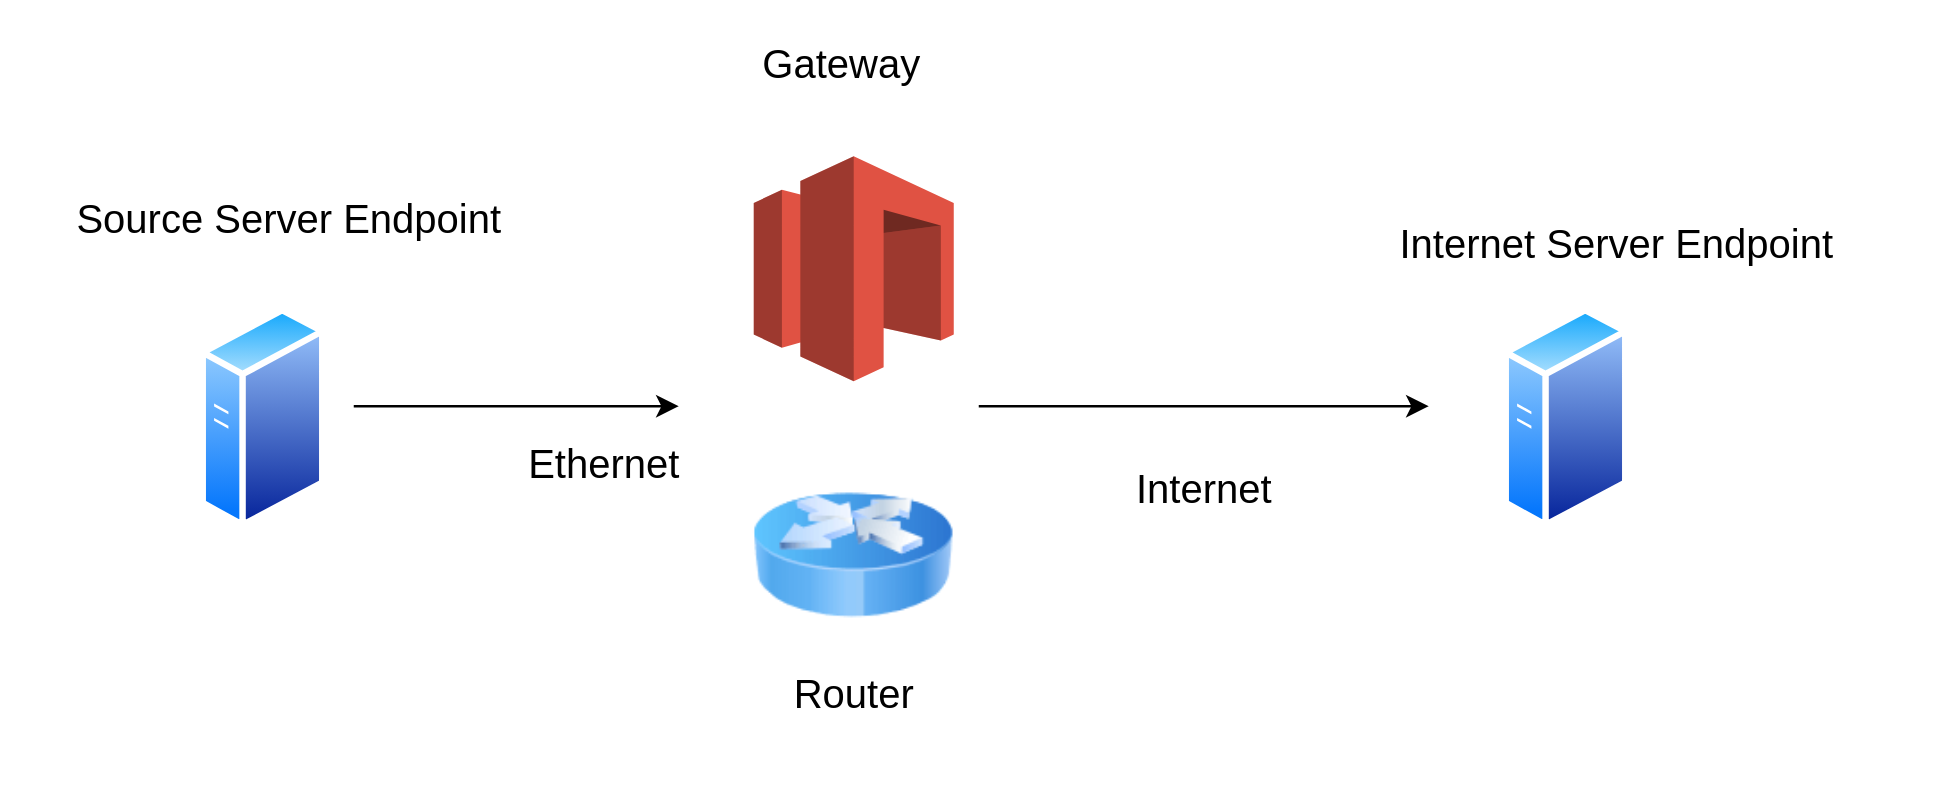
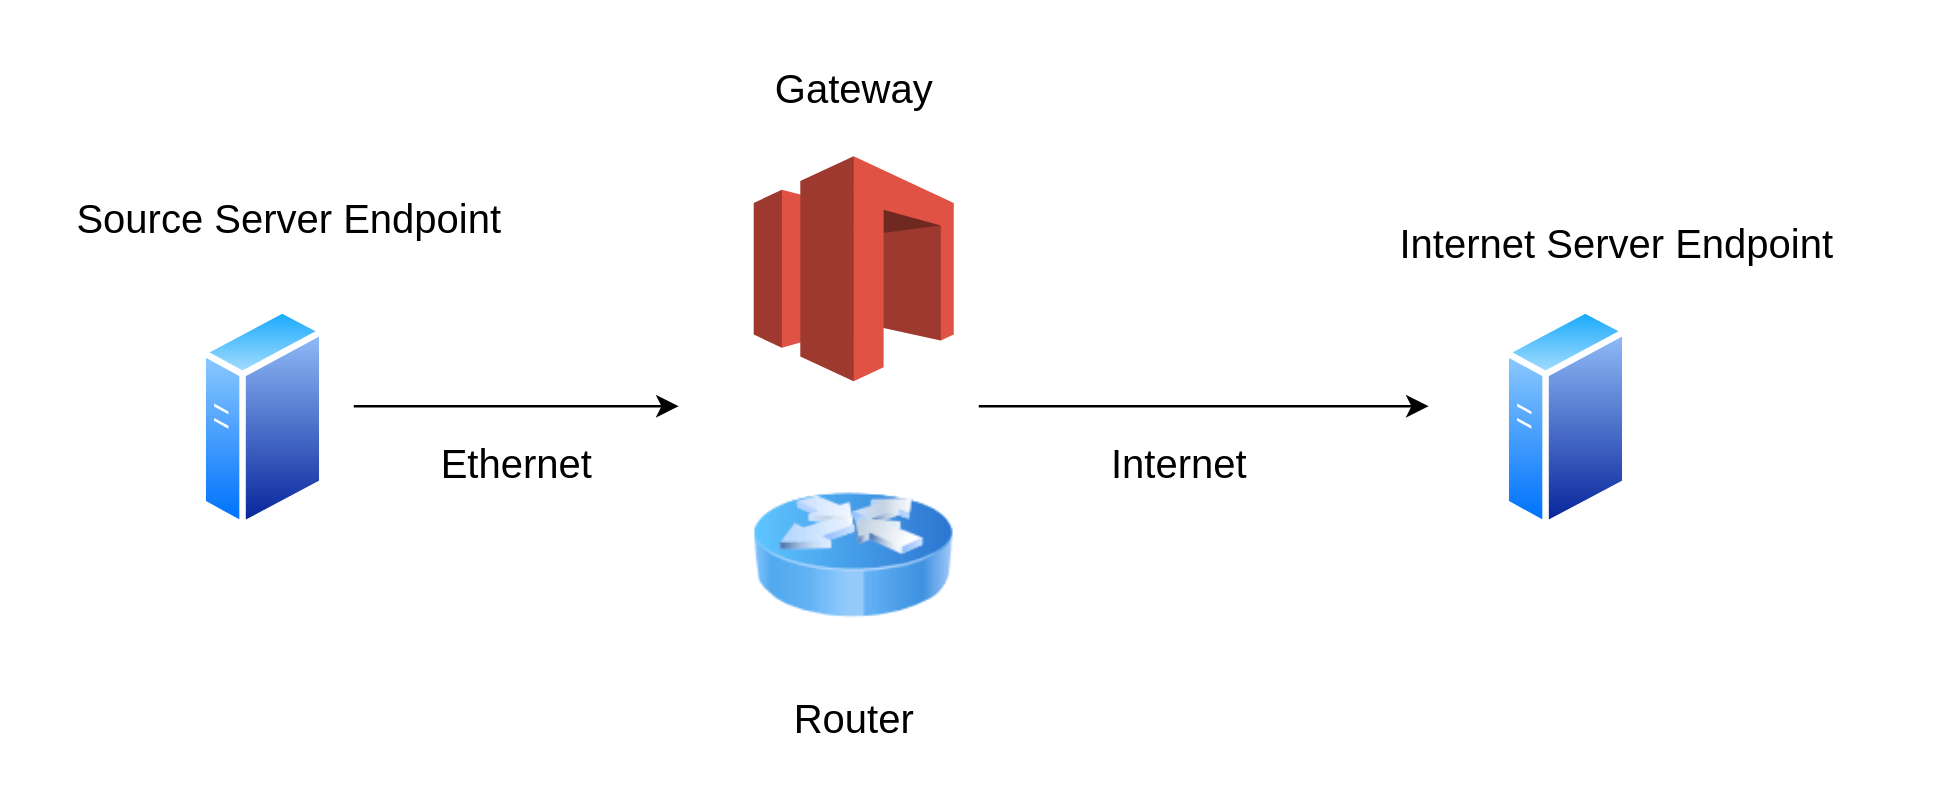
- <mxCell id="7" value="&lt;font style=&quot;font-size: 16px;&quot;&gt;Gateway&lt;/font&gt;" style="text;html=1;align=center;verticalAlign=middle;resizable=0;points=[];autosize=1;strokeColor=none;fillColor=none;" vertex="1" parent="1"><mxGeometry x="291" y="10" width="90" height="30" as="geometry" /></mxCell>
+ <mxCell id="7" value="&lt;font style=&quot;font-size: 16px;&quot;&gt;Gateway&lt;/font&gt;" style="text;html=1;align=center;verticalAlign=middle;resizable=0;points=[];autosize=1;strokeColor=none;fillColor=none;" vertex="1" parent="1"><mxGeometry x="296" y="20" width="90" height="30" as="geometry" /></mxCell>
- <mxCell id="12" value="&lt;font style=&quot;font-size: 16px;&quot;&gt;Ethernet&lt;/font&gt;" style="text;html=1;align=center;verticalAlign=middle;resizable=0;points=[];autosize=1;strokeColor=none;fillColor=none;" vertex="1" parent="1"><mxGeometry x="201" y="170" width="80" height="30" as="geometry" /></mxCell>
+ <mxCell id="12" value="&lt;font style=&quot;font-size: 16px;&quot;&gt;Ethernet&lt;/font&gt;" style="text;html=1;align=center;verticalAlign=middle;resizable=0;points=[];autosize=1;strokeColor=none;fillColor=none;" vertex="1" parent="1"><mxGeometry x="166" y="170" width="80" height="30" as="geometry" /></mxCell>
- <mxCell id="13" value="&lt;font style=&quot;font-size: 16px;&quot;&gt;Internet&lt;/font&gt;" style="text;html=1;align=center;verticalAlign=middle;resizable=0;points=[];autosize=1;strokeColor=none;fillColor=none;" vertex="1" parent="1"><mxGeometry x="441" y="180" width="80" height="30" as="geometry" /></mxCell>
+ <mxCell id="13" value="&lt;font style=&quot;font-size: 16px;&quot;&gt;Internet&lt;/font&gt;" style="text;html=1;align=center;verticalAlign=middle;resizable=0;points=[];autosize=1;strokeColor=none;fillColor=none;" vertex="1" parent="1"><mxGeometry x="431" y="170" width="80" height="30" as="geometry" /></mxCell>
- <mxCell id="8" value="&lt;font style=&quot;font-size: 16px;&quot;&gt;Router&lt;/font&gt;" style="text;html=1;align=center;verticalAlign=middle;resizable=0;points=[];autosize=1;strokeColor=none;fillColor=none;" vertex="1" parent="1"><mxGeometry x="306" y="262" width="70" height="30" as="geometry" /></mxCell>
+ <mxCell id="8" value="&lt;font style=&quot;font-size: 16px;&quot;&gt;Router&lt;/font&gt;" style="text;html=1;align=center;verticalAlign=middle;resizable=0;points=[];autosize=1;strokeColor=none;fillColor=none;" vertex="1" parent="1"><mxGeometry x="306" y="272" width="70" height="30" as="geometry" /></mxCell>
